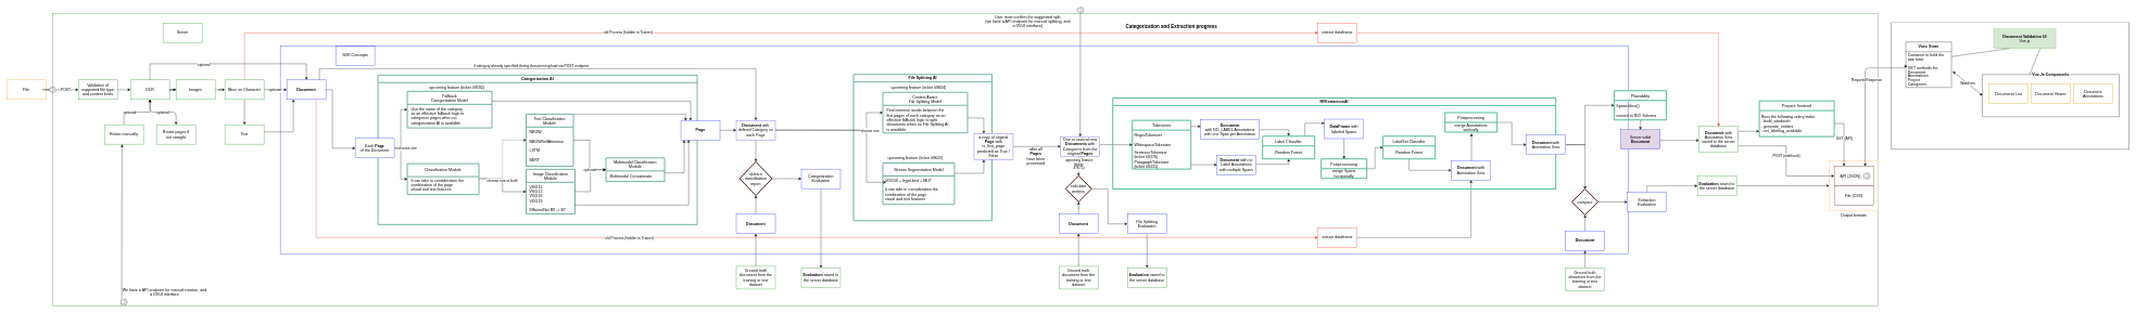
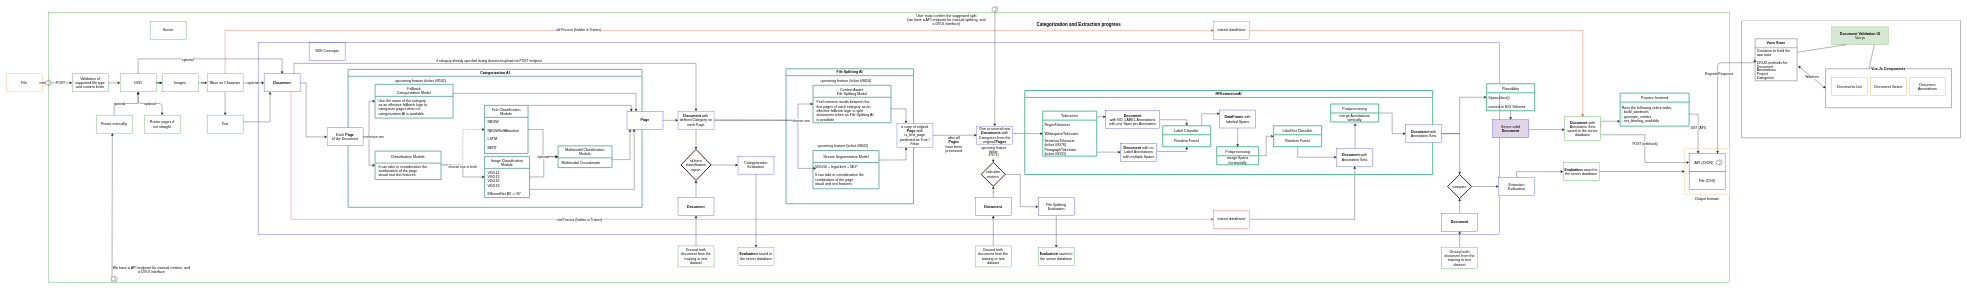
- <mxCell id="80" value="&lt;b&gt;Document Validation UI&lt;/b&gt;&lt;br&gt;Vue.js" style="rounded=0;whiteSpace=wrap;html=1;movable=1;resizable=1;rotatable=1;deletable=1;editable=1;connectable=1;fillColor=#d5e8d4;strokeColor=#82b366;" parent="71" vertex="1"><mxGeometry x="315" y="20" width="190" height="60" as="geometry" /></mxCell>
+ <mxCell id="80" value="&lt;b&gt;Document Validation UI&lt;/b&gt;&lt;br&gt;Vue.js" style="rounded=0;whiteSpace=wrap;html=1;movable=1;resizable=1;rotatable=1;deletable=1;editable=1;connectable=1;fillColor=#d5e8d4;strokeColor=#82b366;" parent="71" vertex="1"><mxGeometry x="300" y="20" width="190" height="60" as="geometry" /></mxCell>
- <mxCell id="78" value="&lt;p style=&quot;line-height: 100%; font-size: 12px;&quot;&gt;&lt;font style=&quot;font-size: 12px;&quot;&gt;GET methods for:&lt;br&gt;Document&lt;br&gt;Annotations&lt;br&gt;Project&lt;br&gt;Categories&lt;br&gt;&lt;/font&gt;&lt;/p&gt;" style="text;strokeColor=none;fillColor=none;align=left;verticalAlign=middle;spacingLeft=4;spacingRight=4;overflow=hidden;points=[[0,0.5],[1,0.5]];portConstraint=eastwest;rotatable=0;whiteSpace=wrap;html=1;fontSize=16;" parent="76" vertex="1"><mxGeometry y="60" width="140" height="80" as="geometry" /></mxCell>
+ <mxCell id="78" value="&lt;p style=&quot;line-height: 100%; font-size: 12px;&quot;&gt;&lt;font style=&quot;font-size: 12px;&quot;&gt;CRUD methods for:&lt;br&gt;Document&lt;br&gt;Annotations&lt;br&gt;Project&lt;br&gt;Categories&lt;br&gt;&lt;/font&gt;&lt;/p&gt;" style="text;strokeColor=none;fillColor=none;align=left;verticalAlign=middle;spacingLeft=4;spacingRight=4;overflow=hidden;points=[[0,0.5],[1,0.5]];portConstraint=eastwest;rotatable=0;whiteSpace=wrap;html=1;fontSize=16;" parent="76" vertex="1"><mxGeometry y="60" width="140" height="80" as="geometry" /></mxCell>
